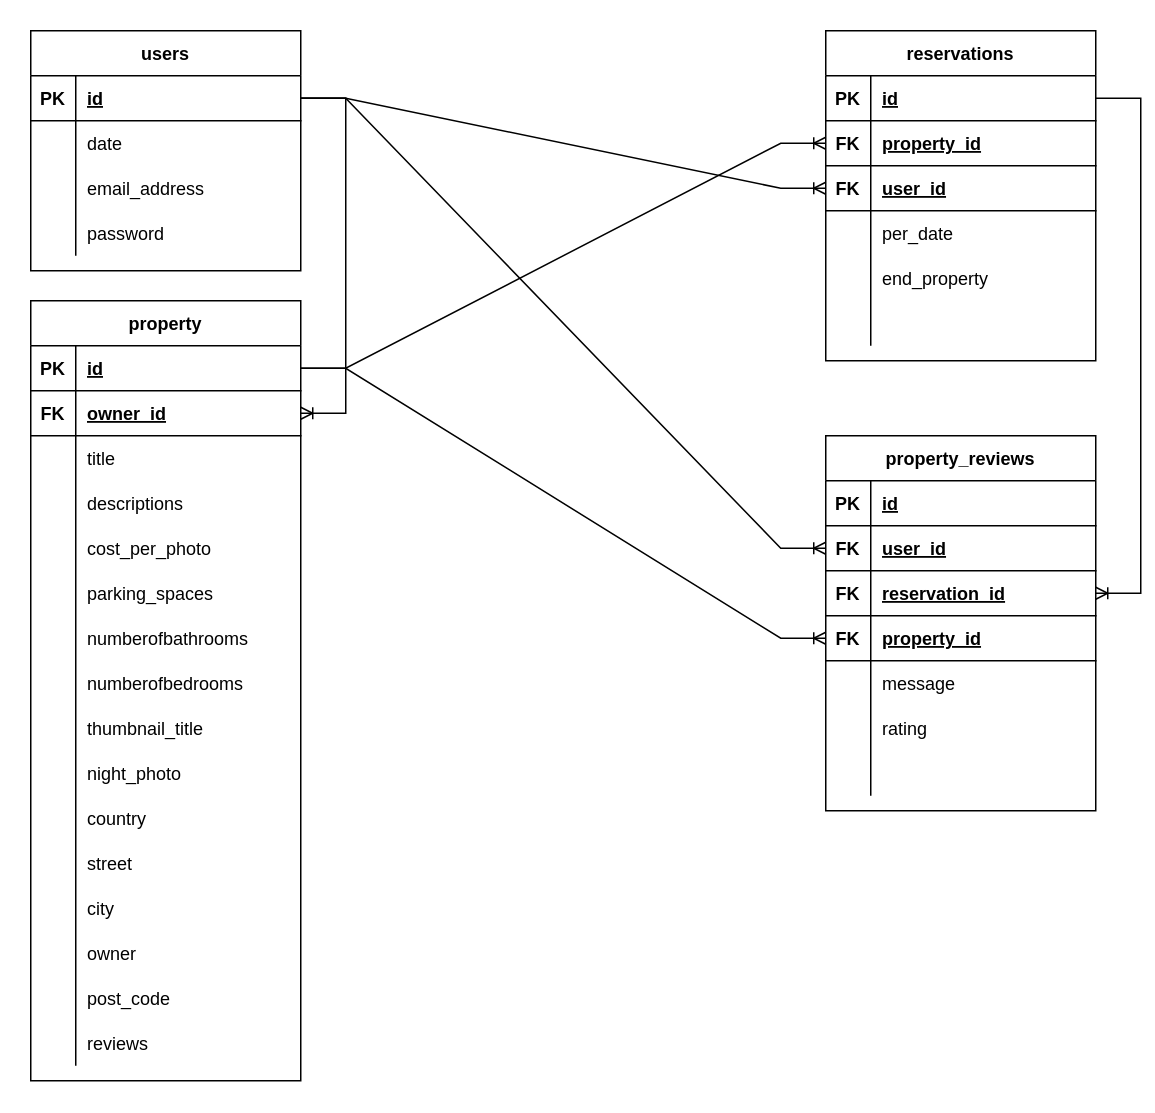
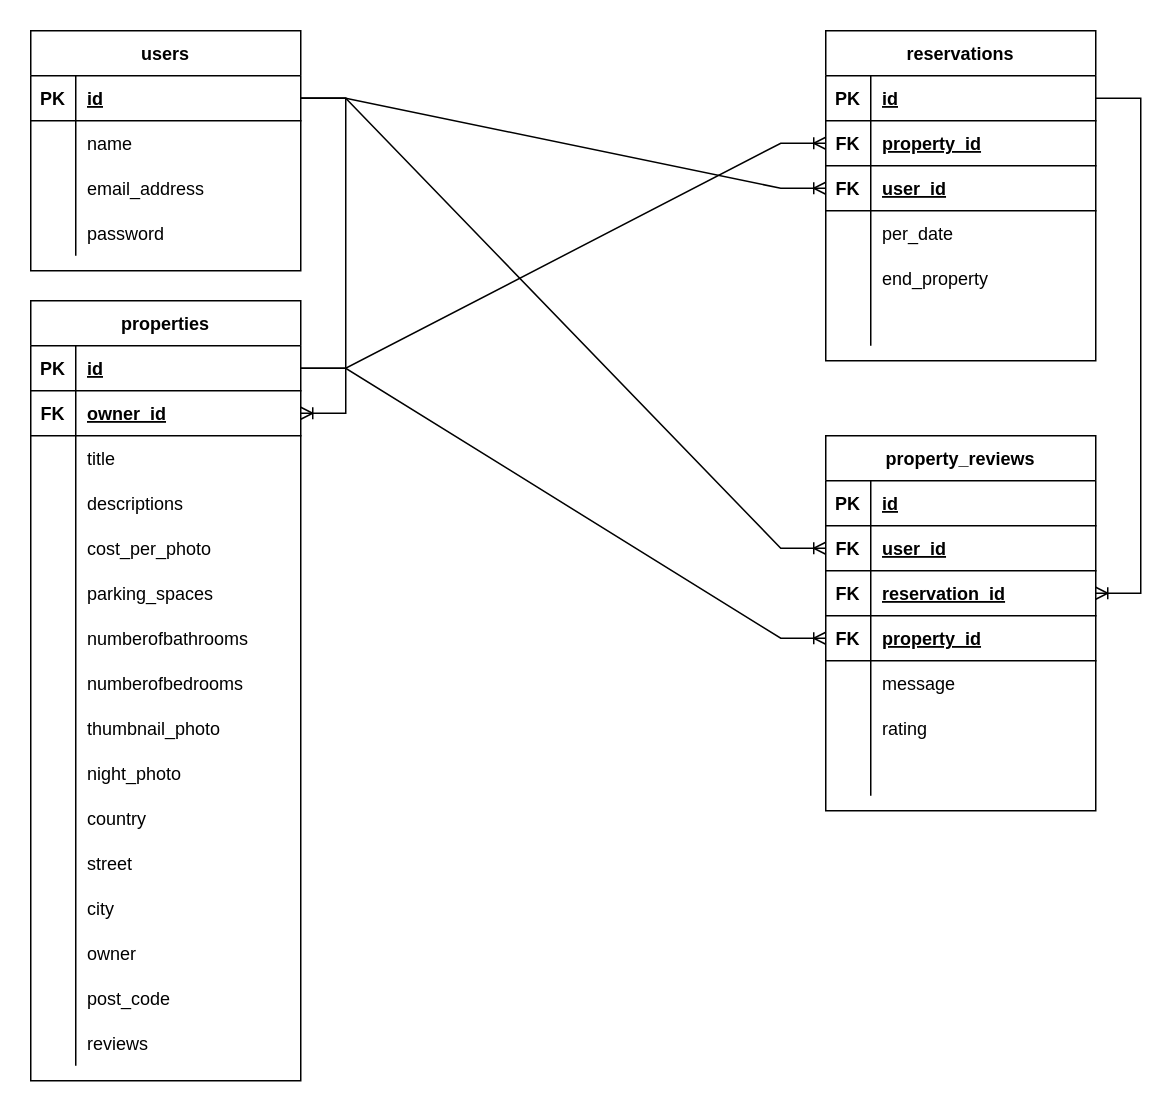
- <mxCell id="9" value="date" style="shape=partialRectangle;connectable=0;fillColor=none;top=0;left=0;bottom=0;right=0;align=left;spacingLeft=6;overflow=hidden;" vertex="1" parent="7"><mxGeometry x="30" width="150" height="30" as="geometry"><mxRectangle width="150" height="30" as="alternateBounds" /></mxGeometry></mxCell>
+ <mxCell id="9" value="name" style="shape=partialRectangle;connectable=0;fillColor=none;top=0;left=0;bottom=0;right=0;align=left;spacingLeft=6;overflow=hidden;" vertex="1" parent="7"><mxGeometry x="30" width="150" height="30" as="geometry"><mxRectangle width="150" height="30" as="alternateBounds" /></mxGeometry></mxCell>
- <mxCell id="57" value="property" style="shape=table;startSize=30;container=1;collapsible=1;childLayout=tableLayout;fixedRows=1;rowLines=0;fontStyle=1;align=center;resizeLast=1;" vertex="1" parent="1"><mxGeometry x="20" y="200" width="180" height="520" as="geometry" /></mxCell>
+ <mxCell id="57" value="properties" style="shape=table;startSize=30;container=1;collapsible=1;childLayout=tableLayout;fixedRows=1;rowLines=0;fontStyle=1;align=center;resizeLast=1;" vertex="1" parent="1"><mxGeometry x="20" y="200" width="180" height="520" as="geometry" /></mxCell>
- <mxCell id="84" value="thumbnail_title" style="shape=partialRectangle;connectable=0;fillColor=none;top=0;left=0;bottom=0;right=0;align=left;spacingLeft=6;overflow=hidden;" vertex="1" parent="82"><mxGeometry x="30" width="150" height="30" as="geometry"><mxRectangle width="150" height="30" as="alternateBounds" /></mxGeometry></mxCell>
+ <mxCell id="84" value="thumbnail_photo" style="shape=partialRectangle;connectable=0;fillColor=none;top=0;left=0;bottom=0;right=0;align=left;spacingLeft=6;overflow=hidden;" vertex="1" parent="82"><mxGeometry x="30" width="150" height="30" as="geometry"><mxRectangle width="150" height="30" as="alternateBounds" /></mxGeometry></mxCell>
